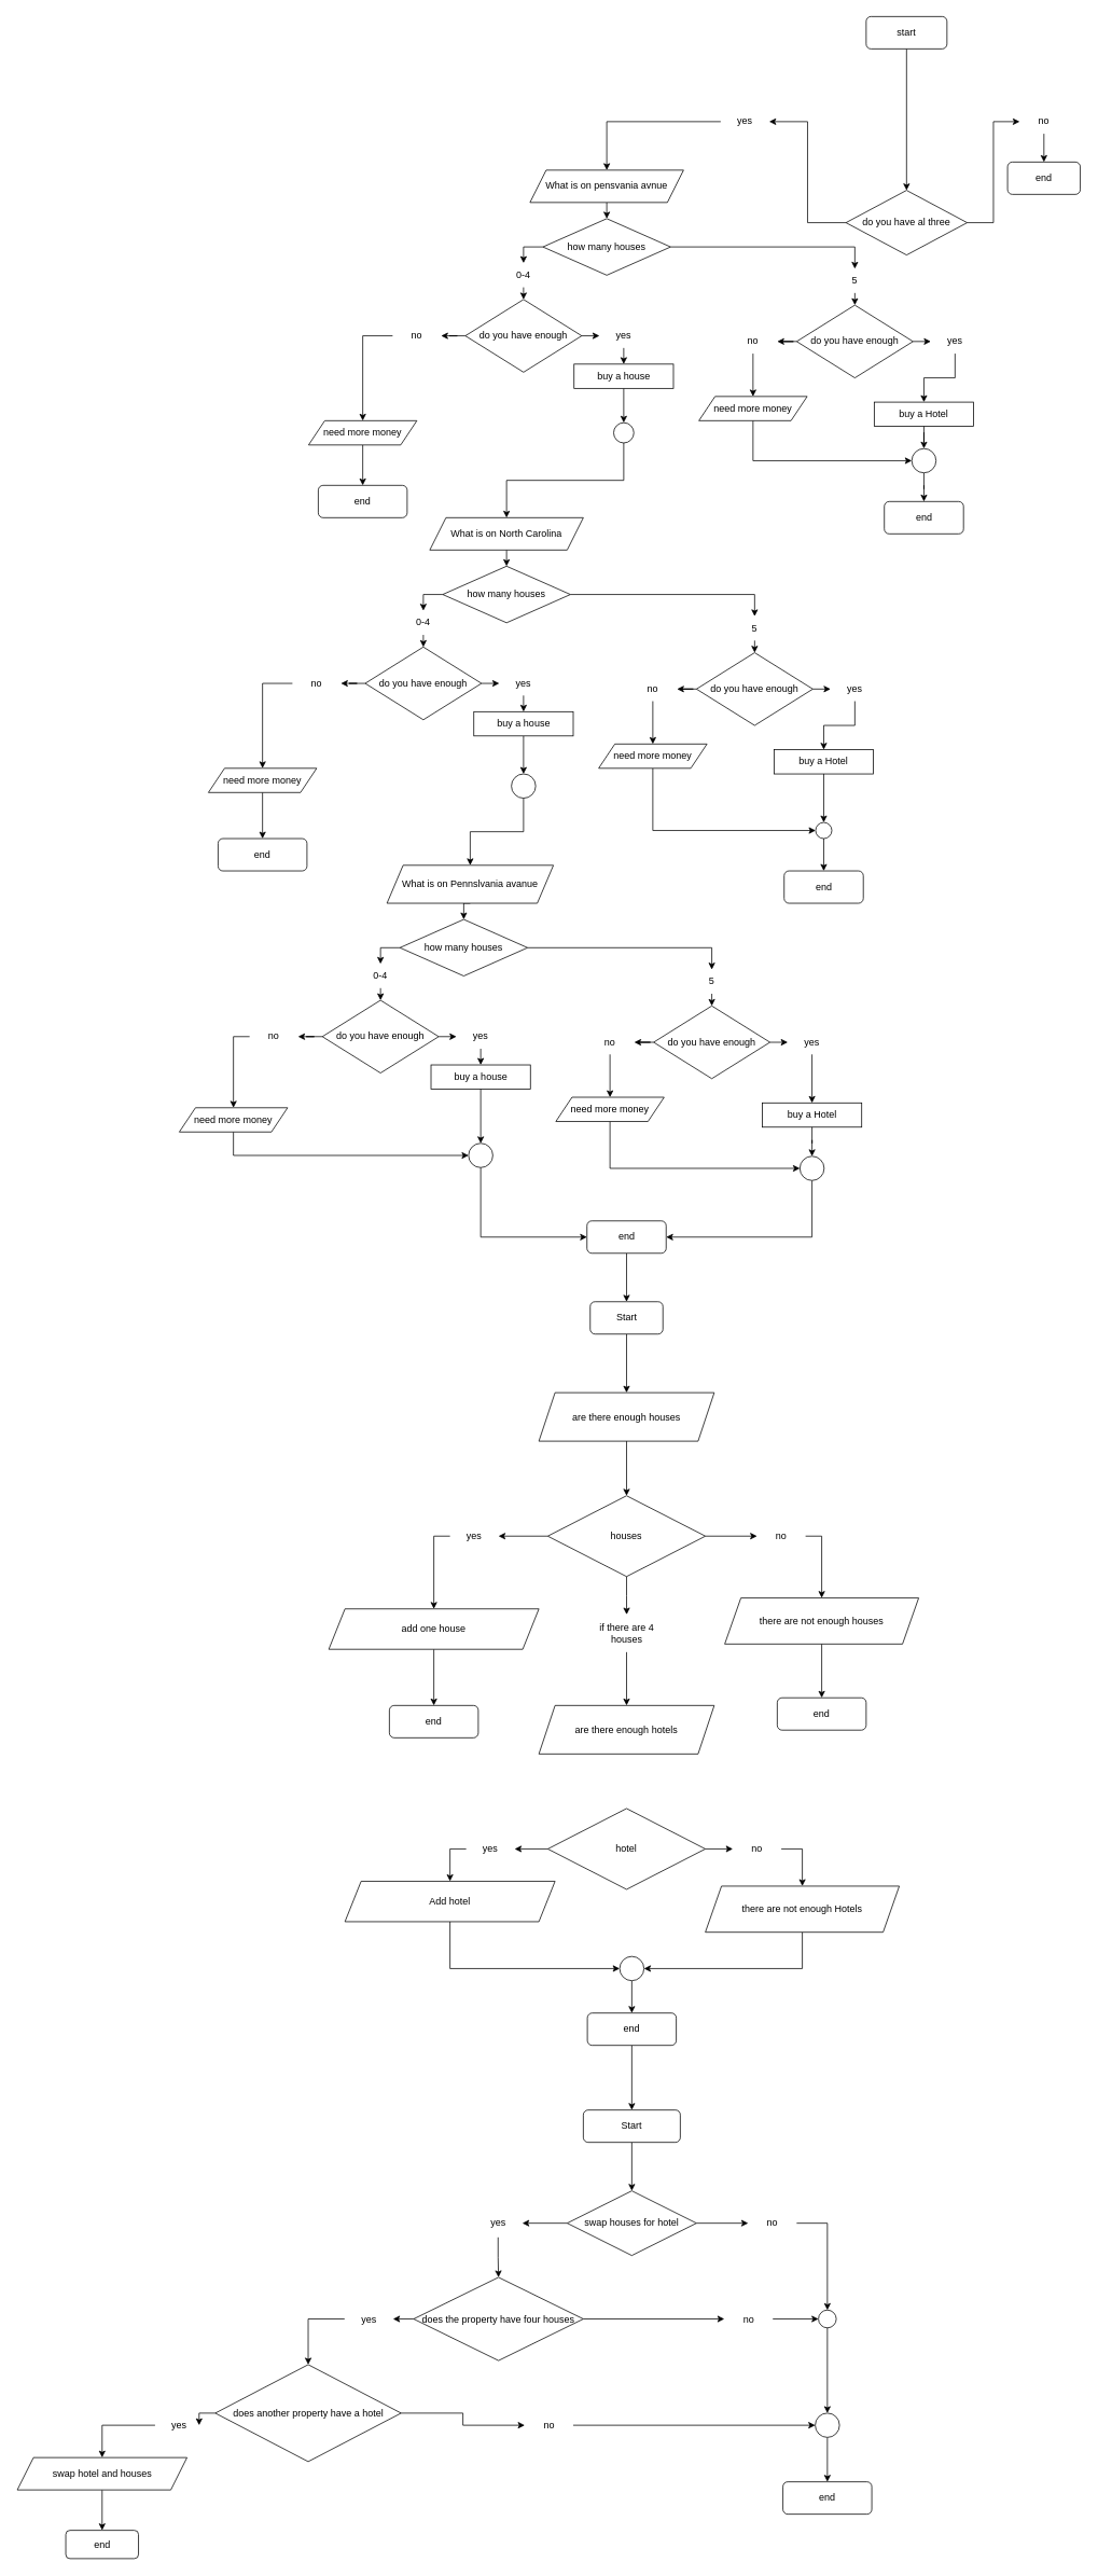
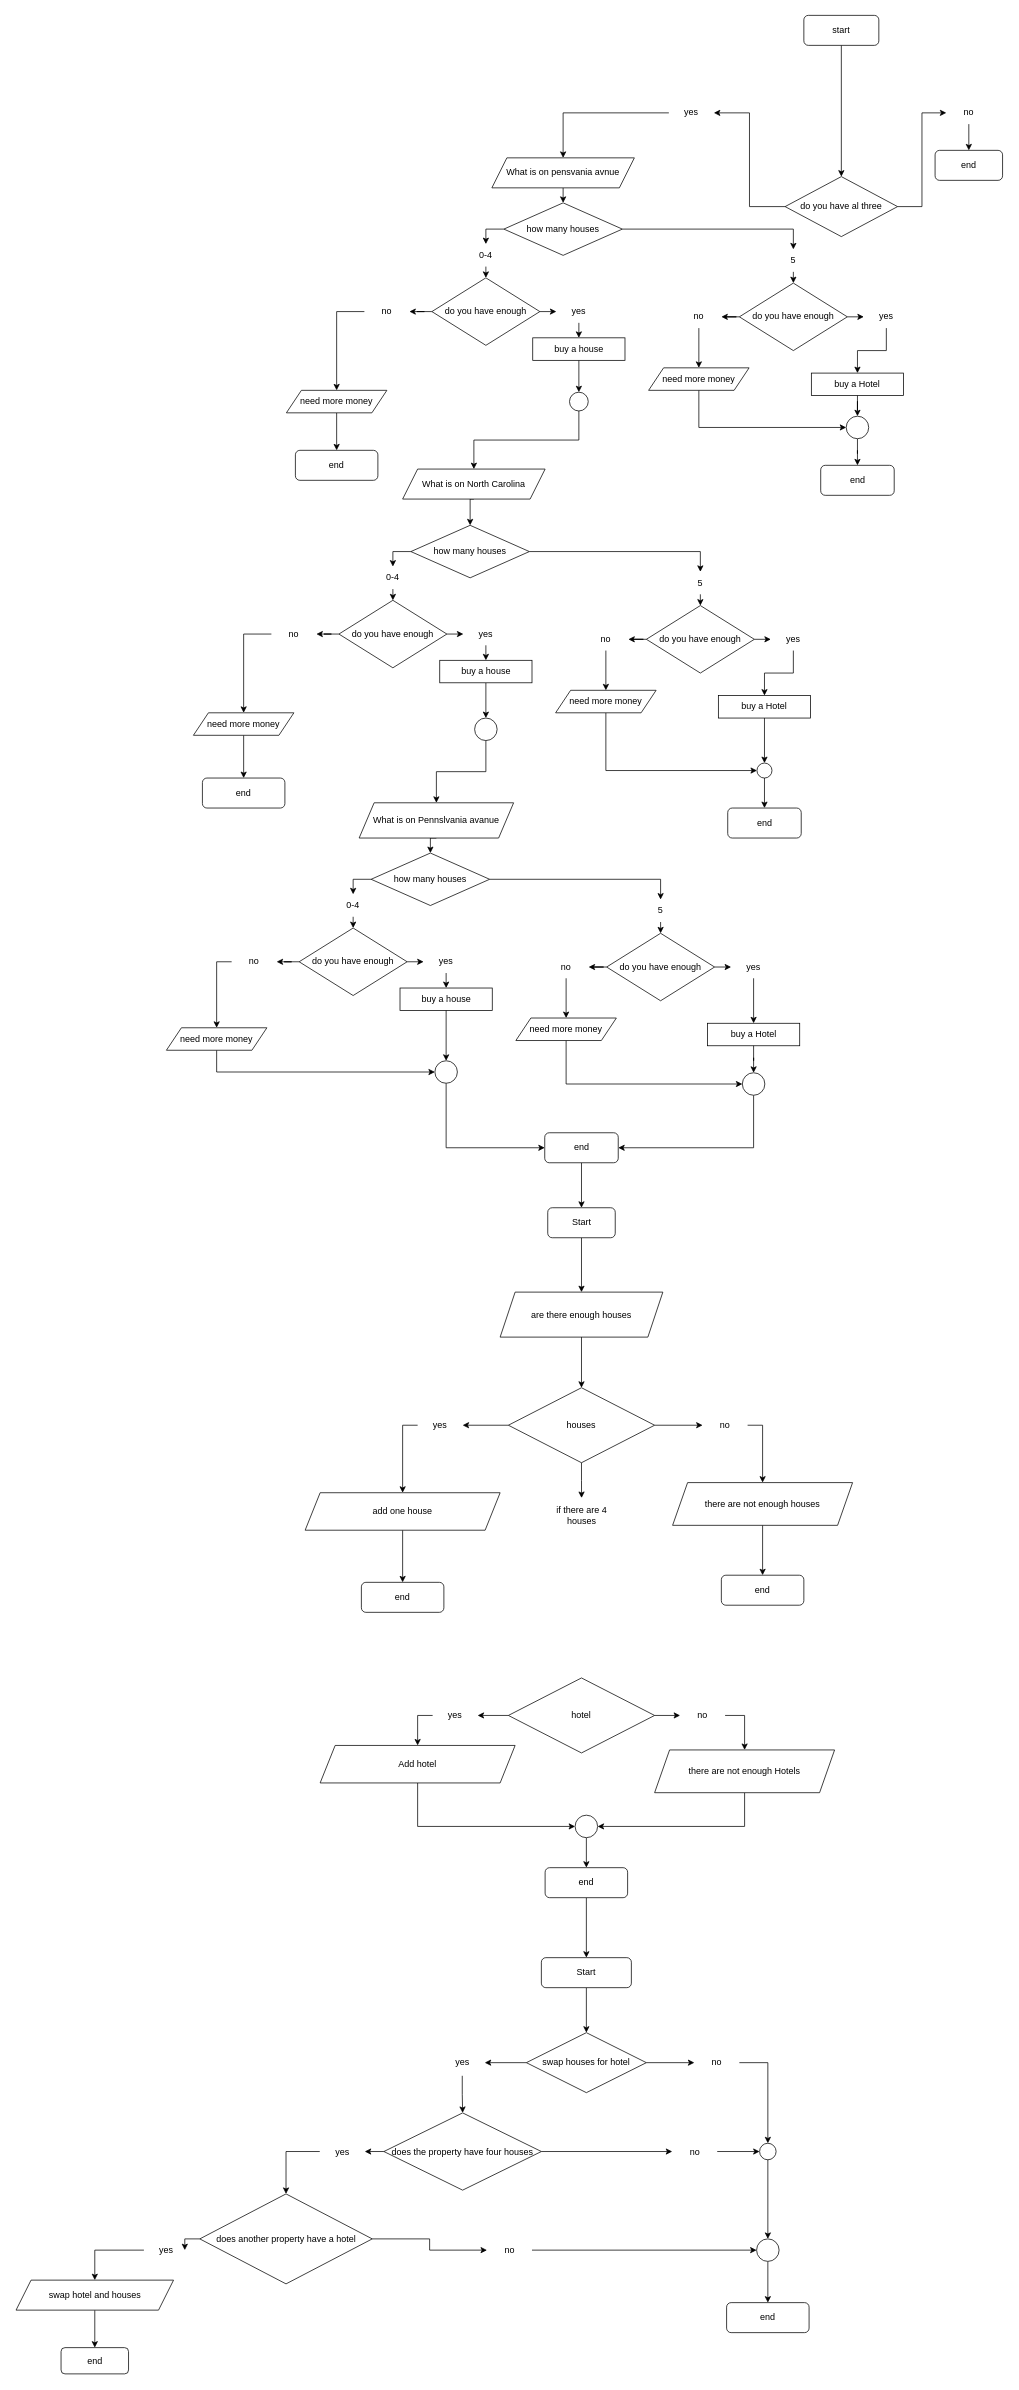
- <mxCell id="46" value="What is on North Carolina" style="shape=parallelogram;perimeter=parallelogramPerimeter;whiteSpace=wrap;html=1;fixedSize=1;" parent="1" vertex="1"><mxGeometry x="531" y="640" width="190" height="40" as="geometry" /></mxCell>
+ <mxCell id="46" value="What is on North Carolina" style="shape=parallelogram;perimeter=parallelogramPerimeter;whiteSpace=wrap;html=1;fixedSize=1;" parent="1" vertex="1"><mxGeometry x="536" y="625" width="190" height="40" as="geometry" /></mxCell>
- <mxCell id="117" style="edgeStyle=orthogonalEdgeStyle;rounded=0;orthogonalLoop=1;jettySize=auto;html=1;exitX=0.5;exitY=1;exitDx=0;exitDy=0;" parent="1" source="140" target="127" edge="1"><mxGeometry relative="1" as="geometry" /></mxCell>
- <mxCell id="127" value="are there enough hotels" style="shape=parallelogram;perimeter=parallelogramPerimeter;whiteSpace=wrap;html=1;fixedSize=1;" parent="1" vertex="1"><mxGeometry x="666" y="2109.5" width="217" height="60" as="geometry" /></mxCell>
